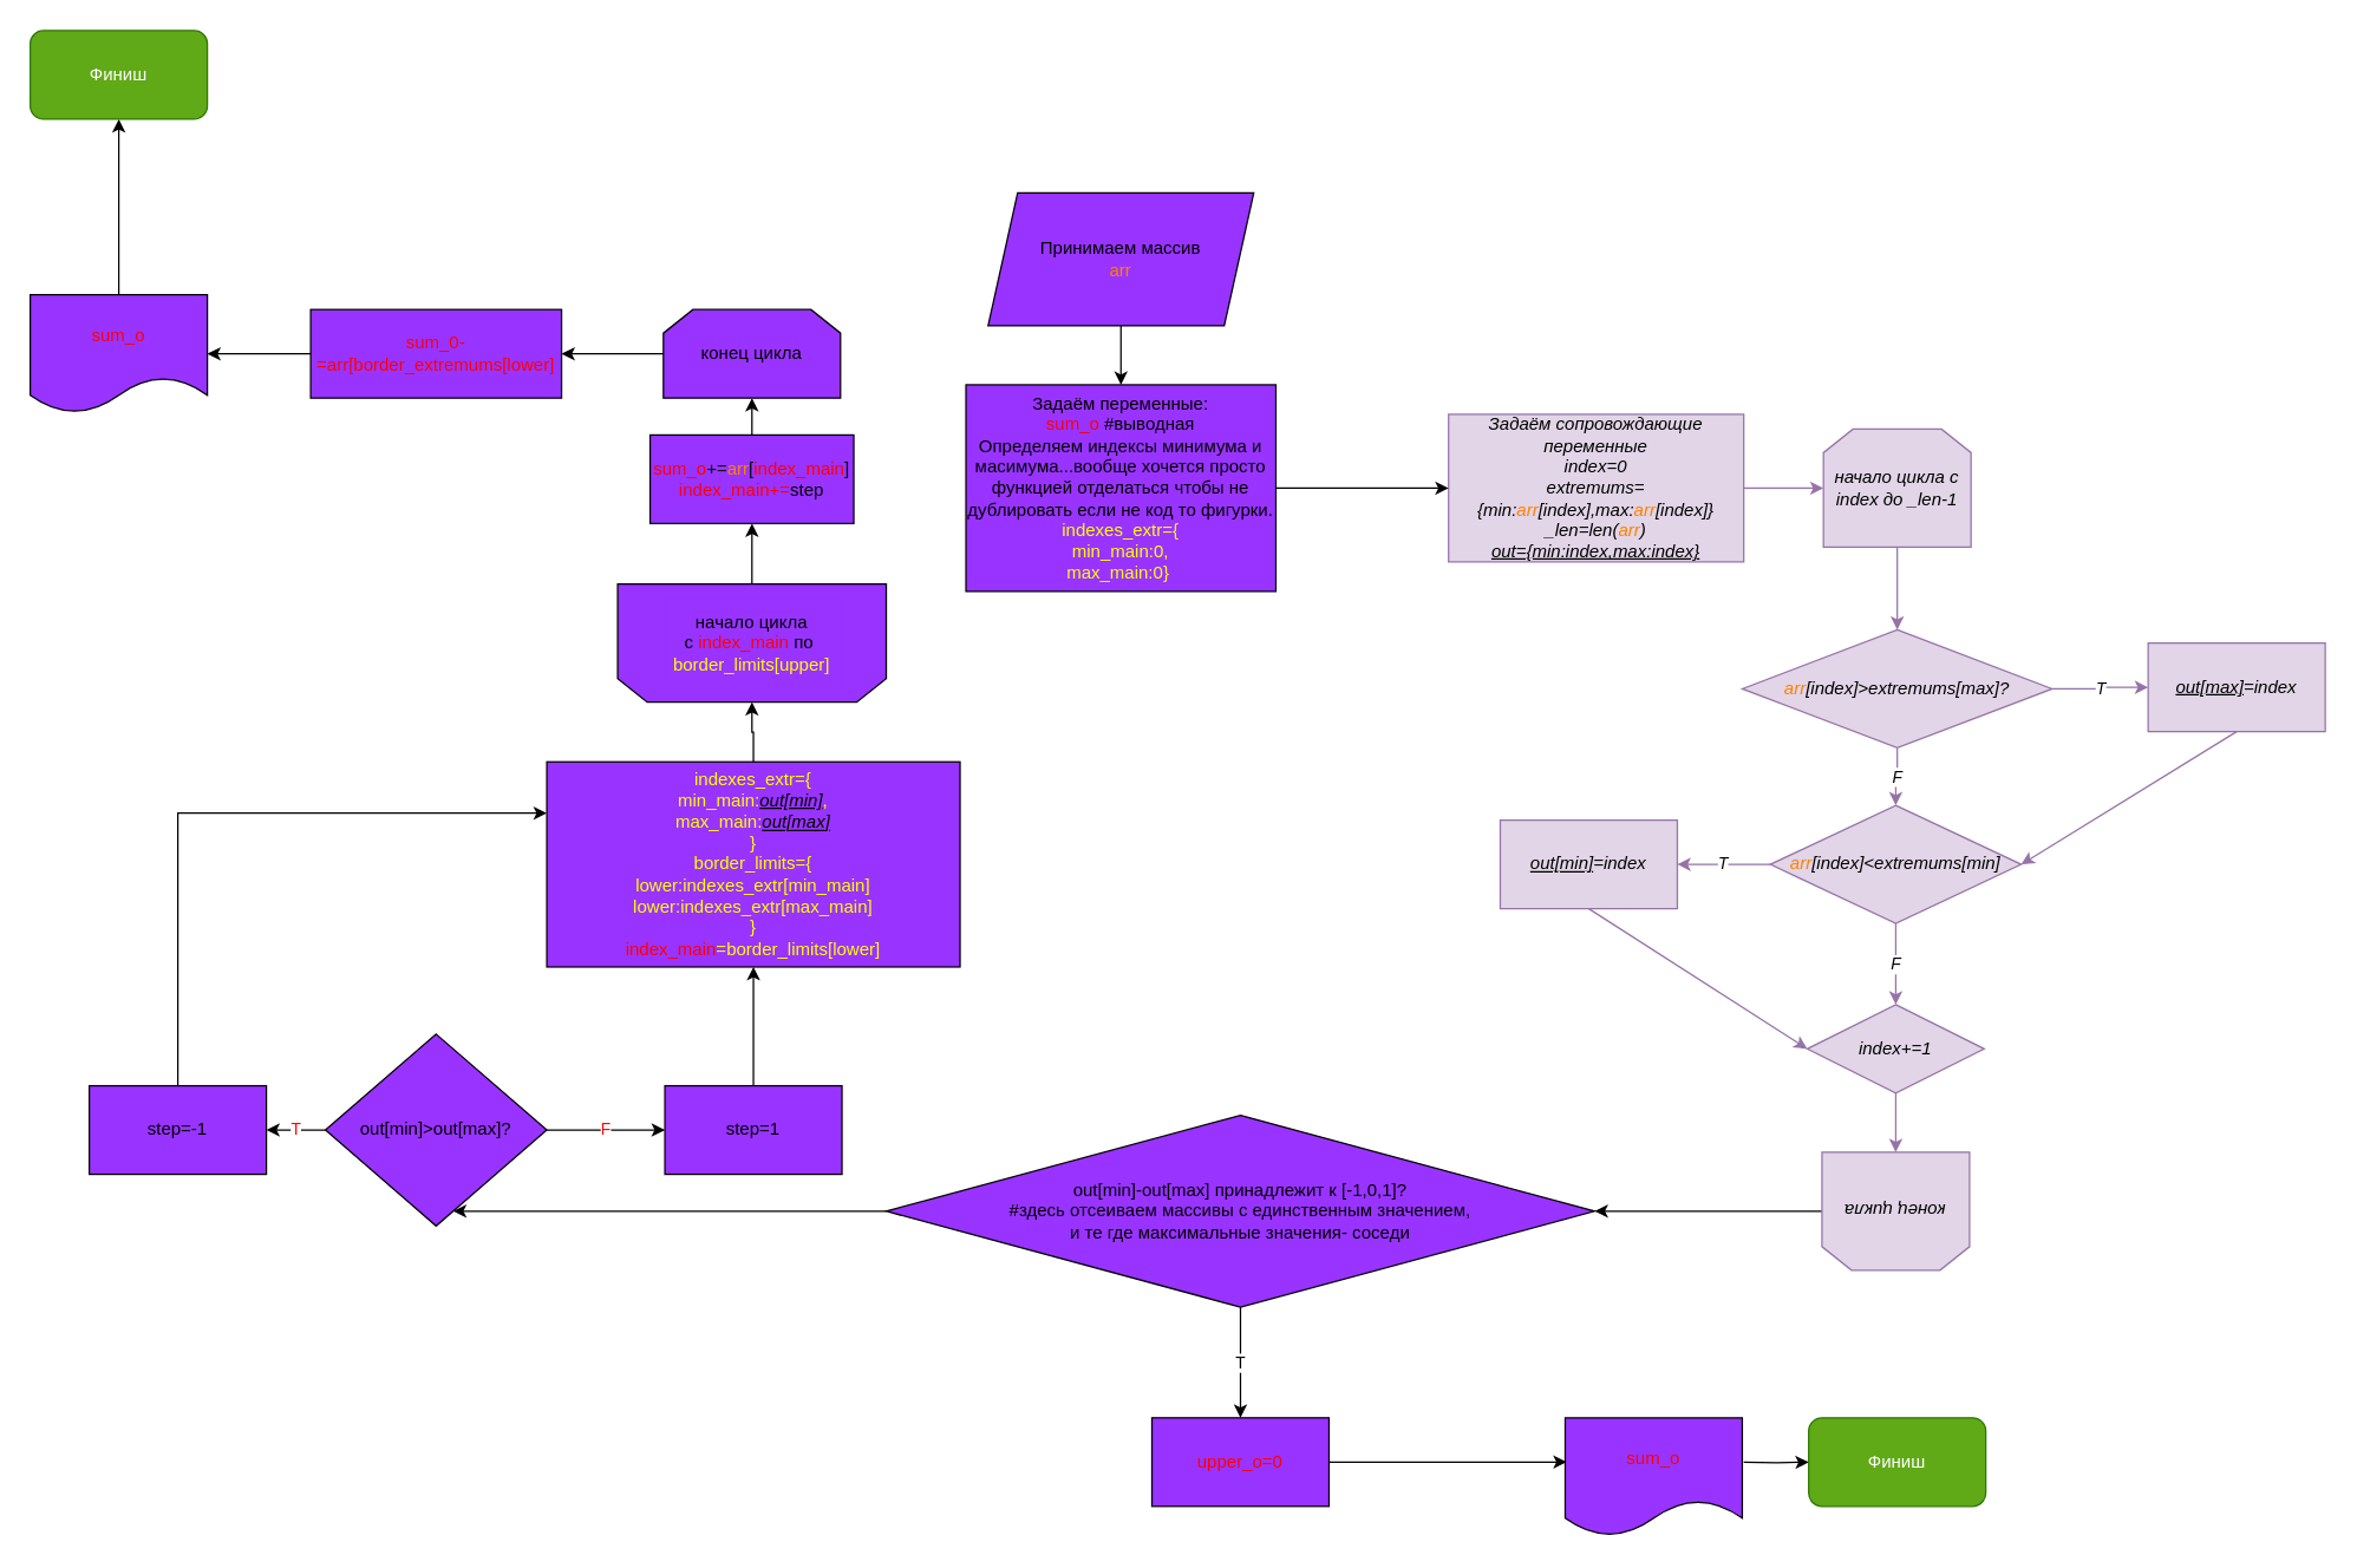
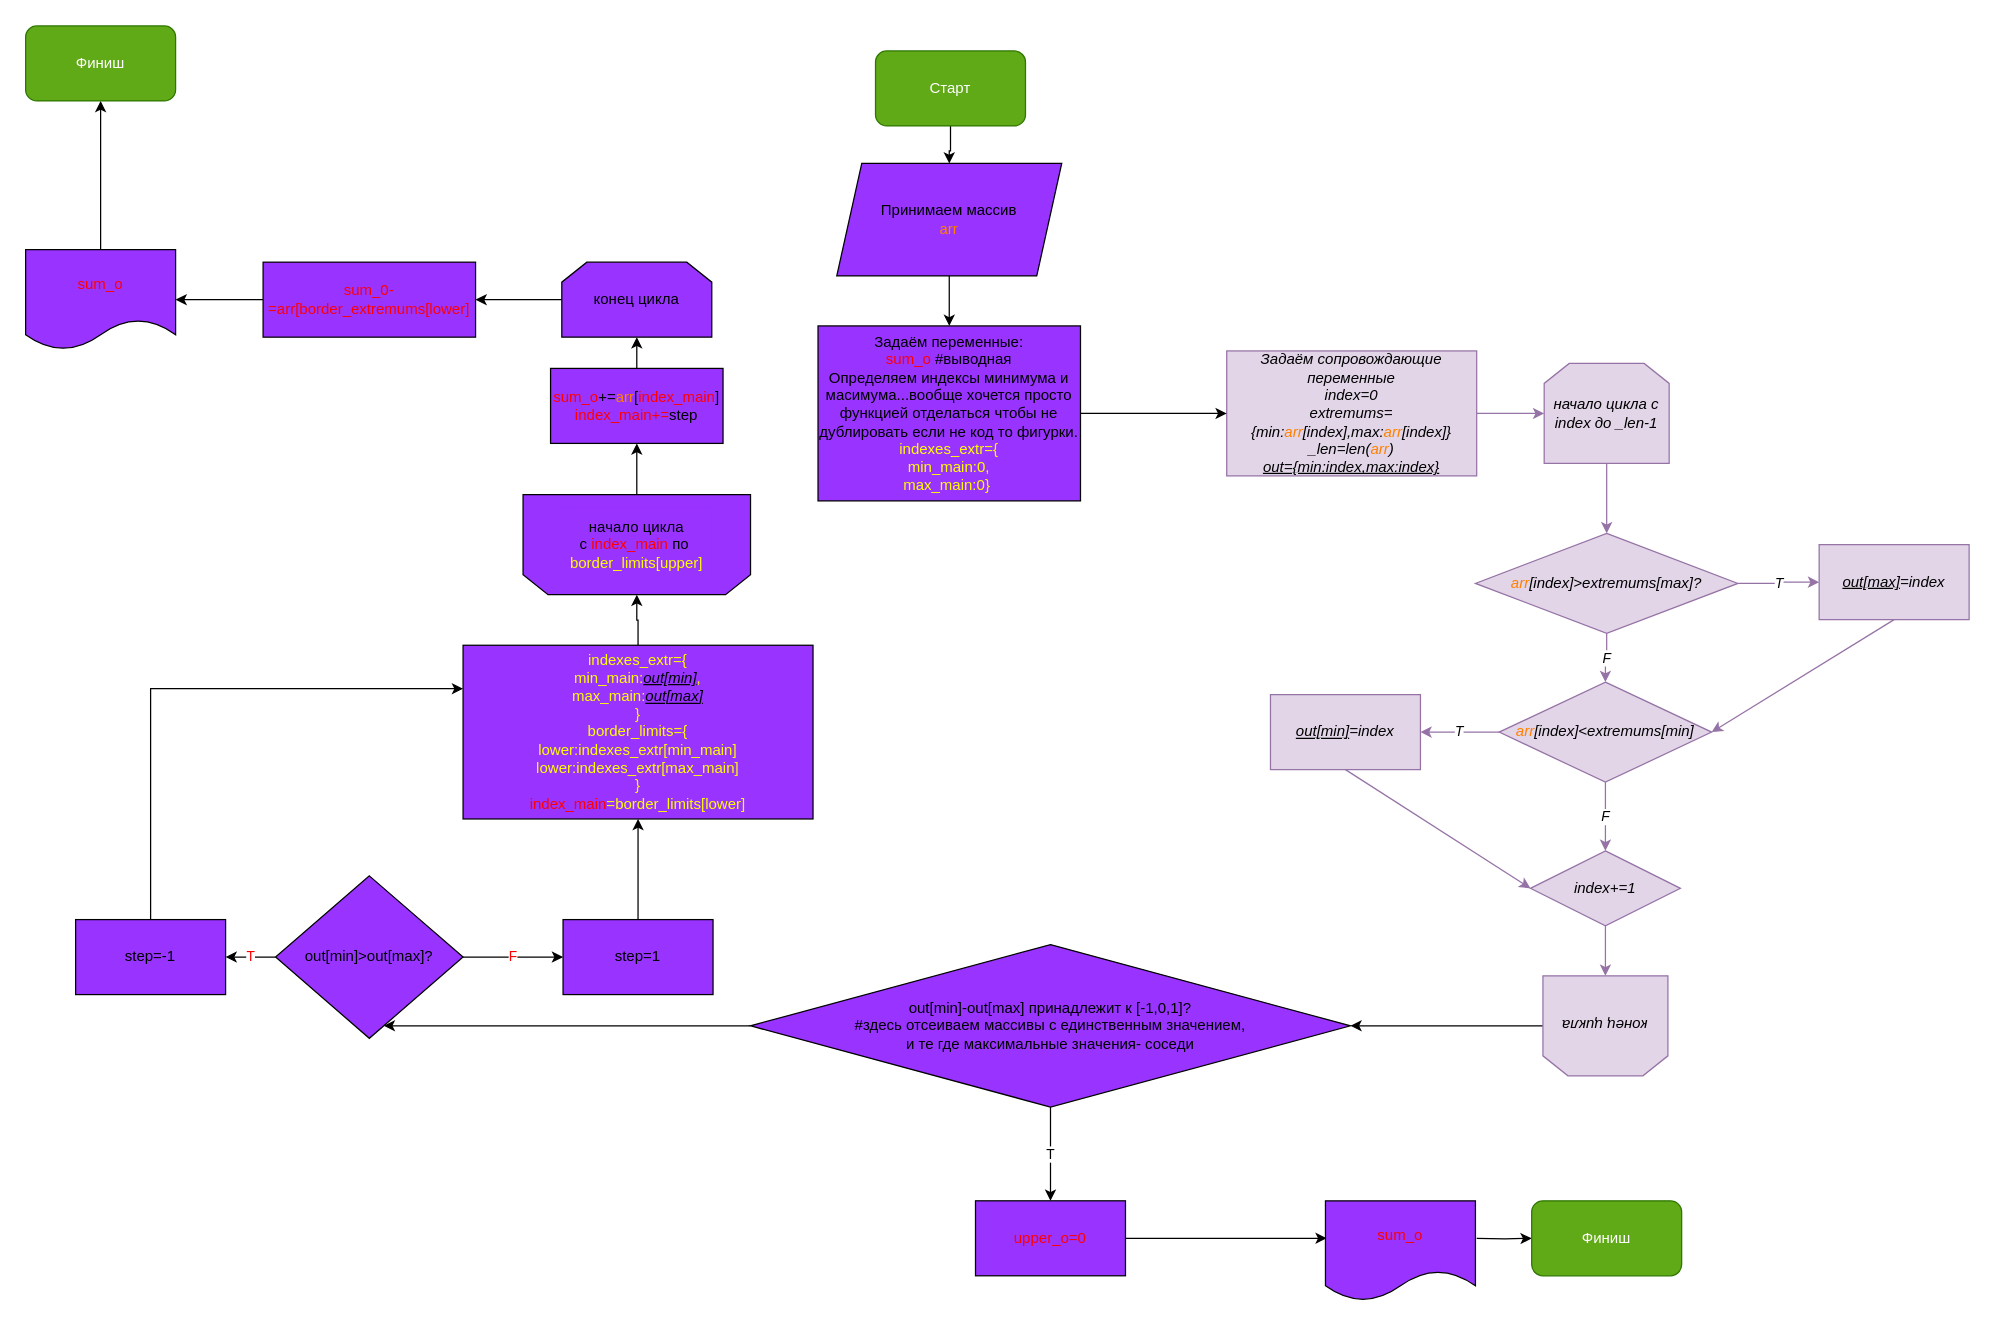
+ <mxCell id="3" value="Старт" style="rounded=1;whiteSpace=wrap;html=1;fillColor=#60a917;fontColor=#ffffff;strokeColor=#2D7600;" parent="1" vertex="1"><mxGeometry x="700" y="40" width="120" height="60" as="geometry" /></mxCell>
+ <mxCell id="2" value="" style="edgeStyle=orthogonalEdgeStyle;rounded=0;orthogonalLoop=1;jettySize=auto;html=1;" parent="1" source="3" target="5" edge="1"><mxGeometry relative="1" as="geometry" /></mxCell>
